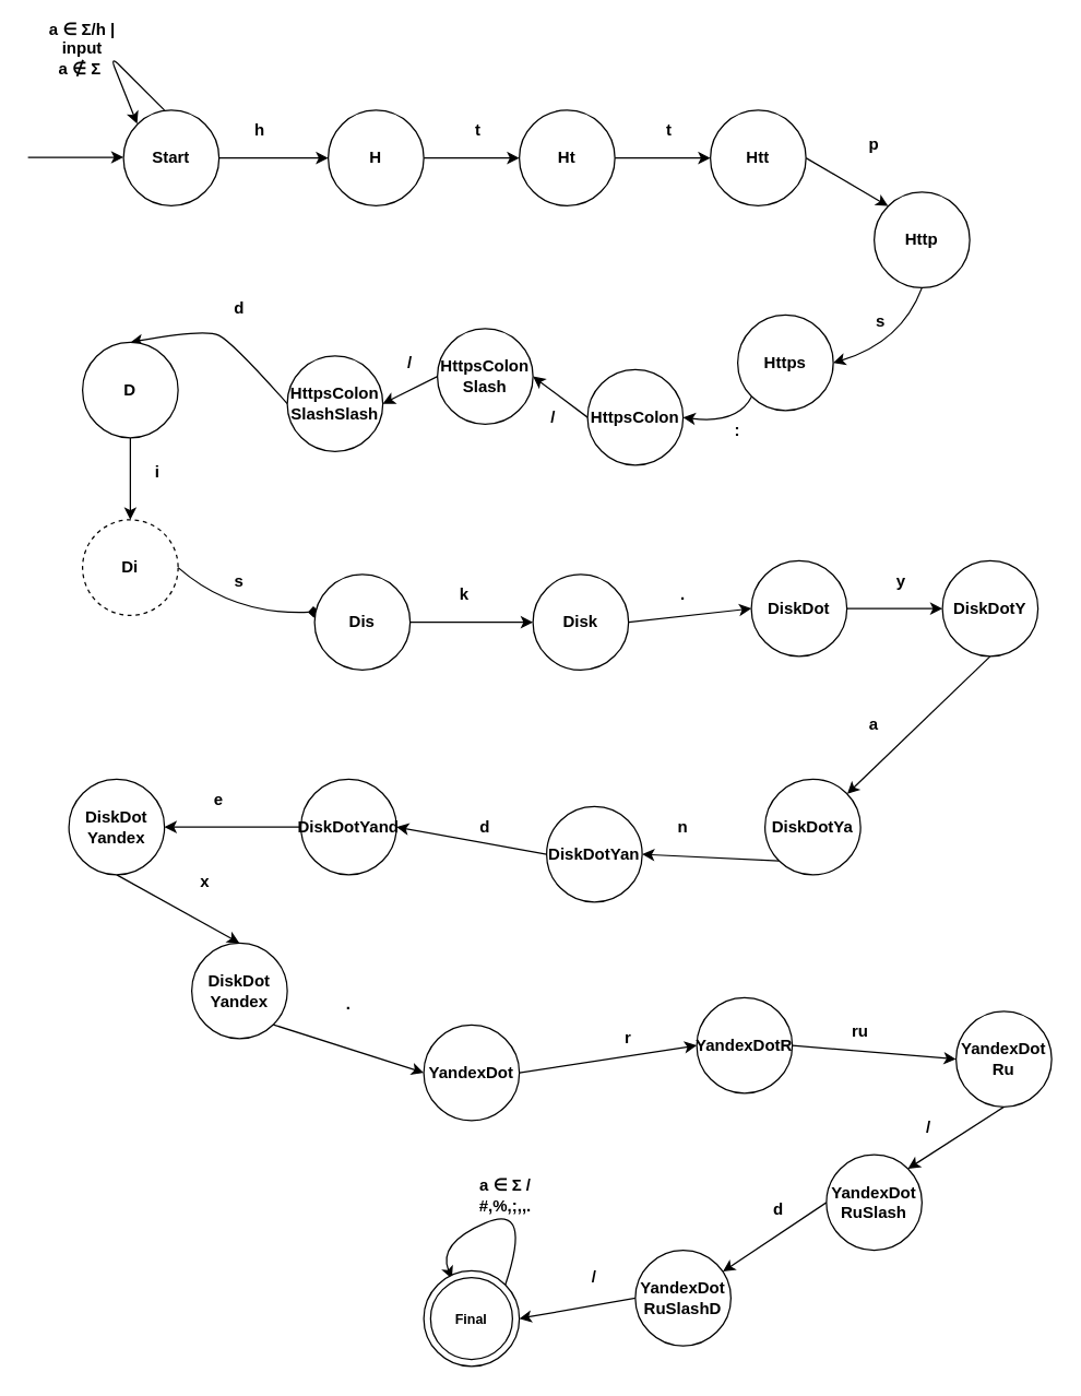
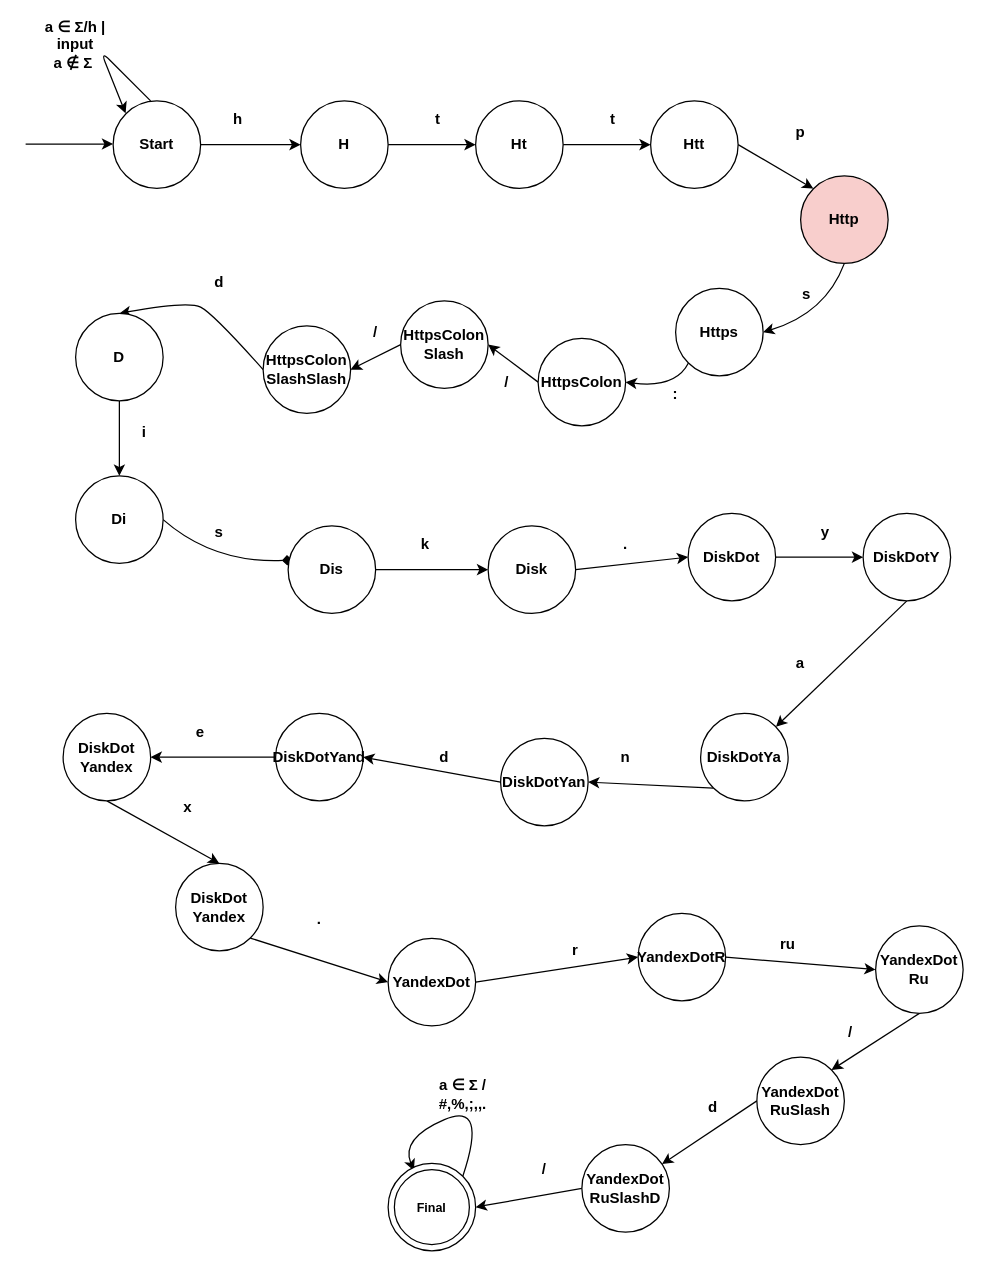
- <mxCell id="11" value="Http" style="ellipse;whiteSpace=wrap;html=1;aspect=fixed;shadow=0;fontStyle=1" vertex="1" parent="1"><mxGeometry x="640" y="140" width="70" height="70" as="geometry" /></mxCell>
+ <mxCell id="11" value="Http" style="ellipse;whiteSpace=wrap;html=1;aspect=fixed;shadow=0;fontStyle=1;fillColor=#f8cecc;" vertex="1" parent="1"><mxGeometry x="640" y="140" width="70" height="70" as="geometry" /></mxCell>
- <mxCell id="23" value="Di" style="ellipse;whiteSpace=wrap;html=1;aspect=fixed;shadow=0;fontStyle=1;dashed=1;" vertex="1" parent="1"><mxGeometry x="60" y="380" width="70" height="70" as="geometry" /></mxCell>
+ <mxCell id="23" value="Di" style="ellipse;whiteSpace=wrap;html=1;aspect=fixed;shadow=0;fontStyle=1" vertex="1" parent="1"><mxGeometry x="60" y="380" width="70" height="70" as="geometry" /></mxCell>
